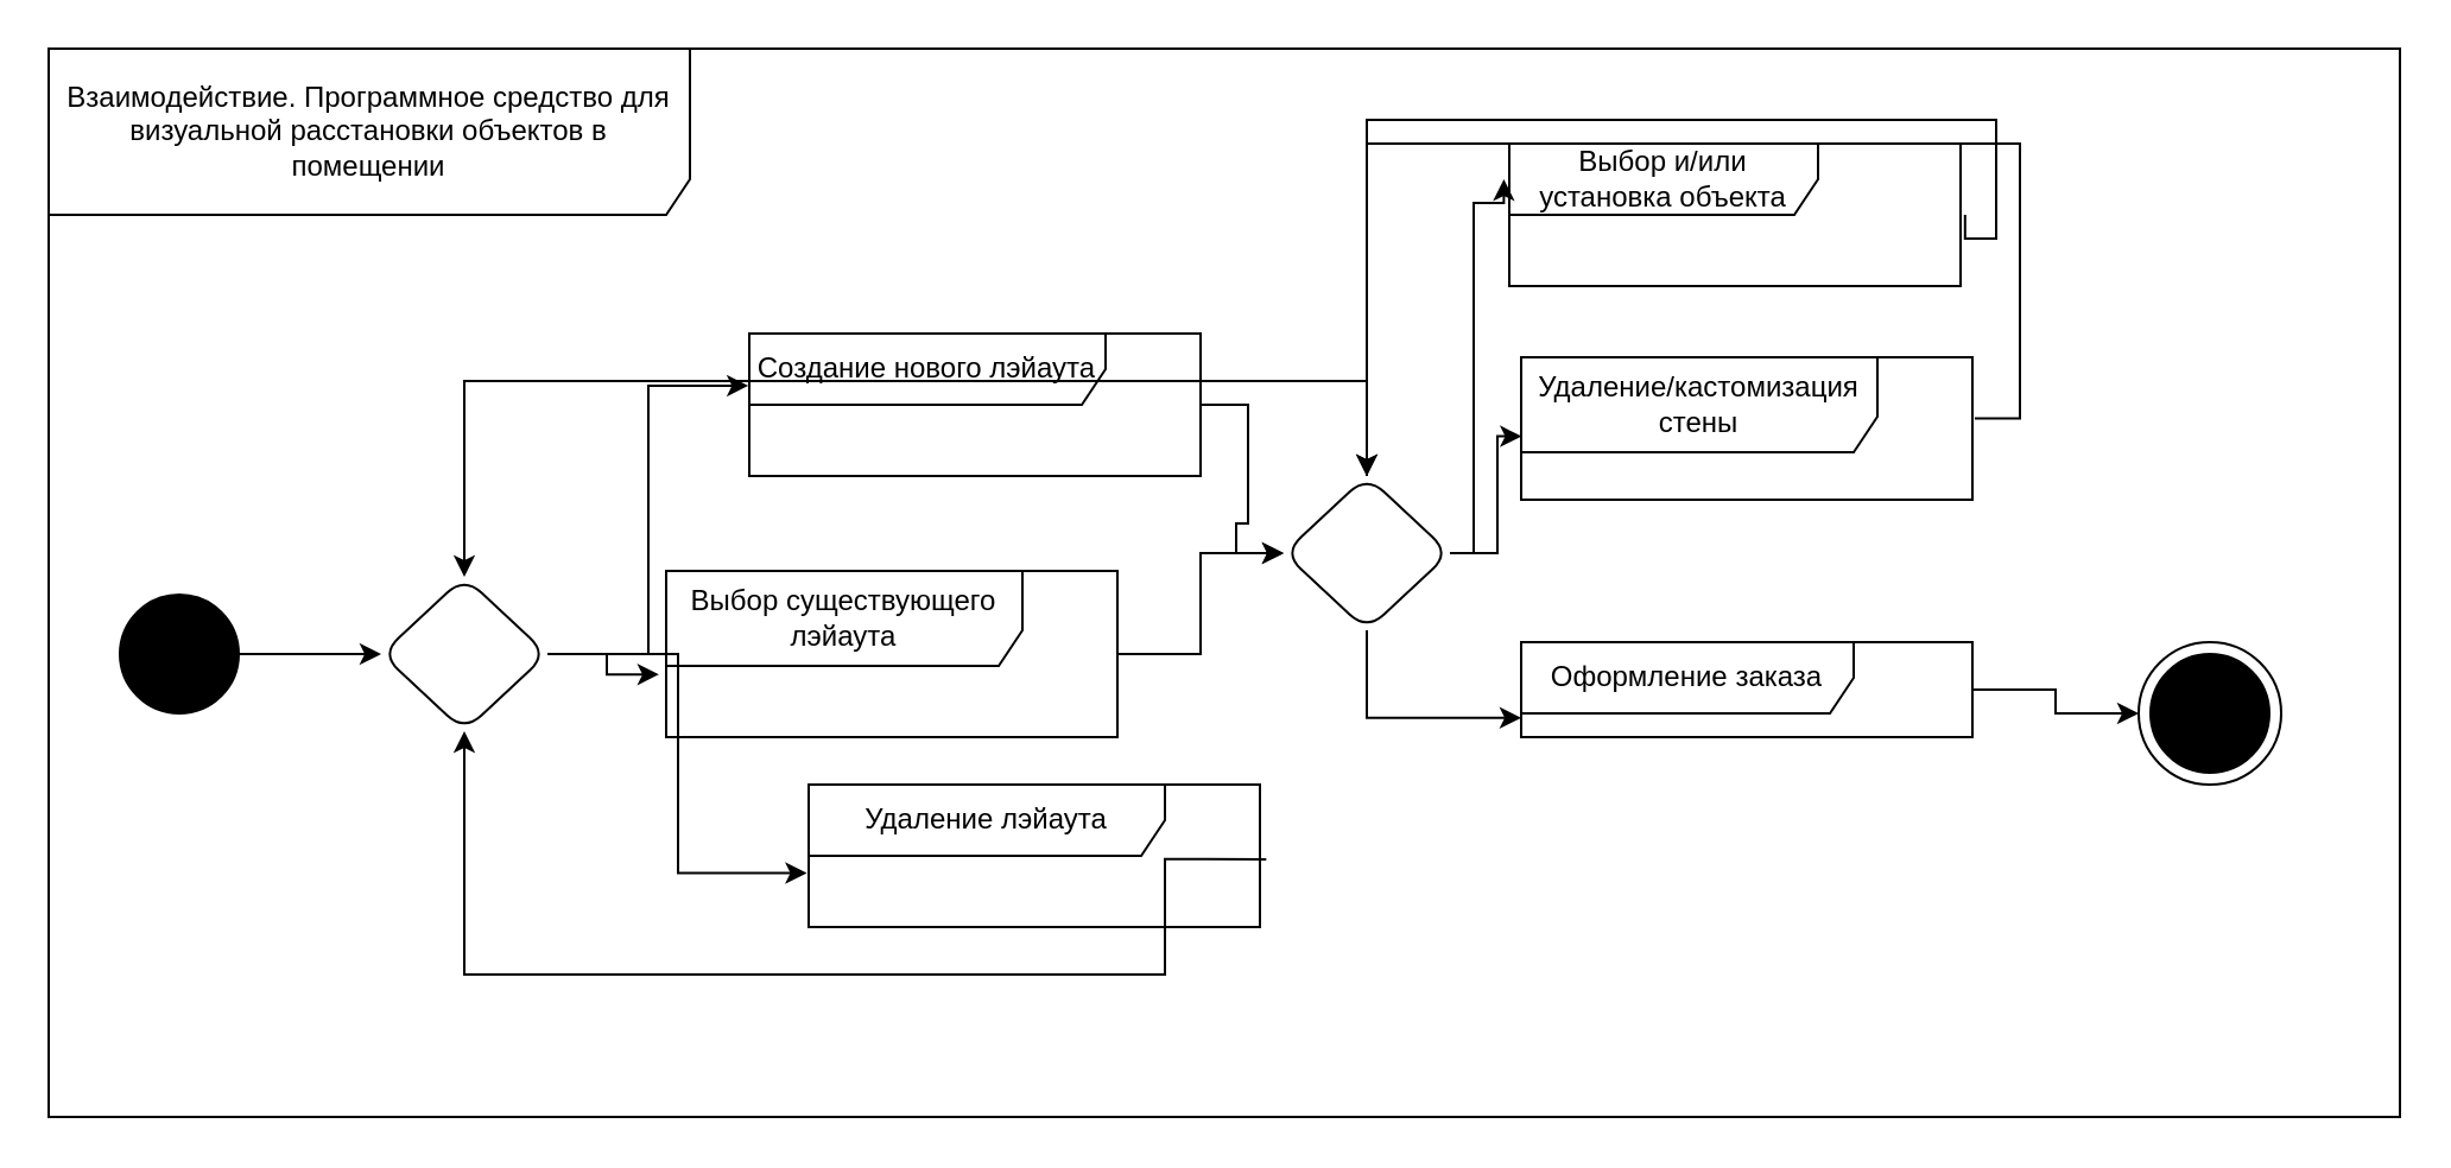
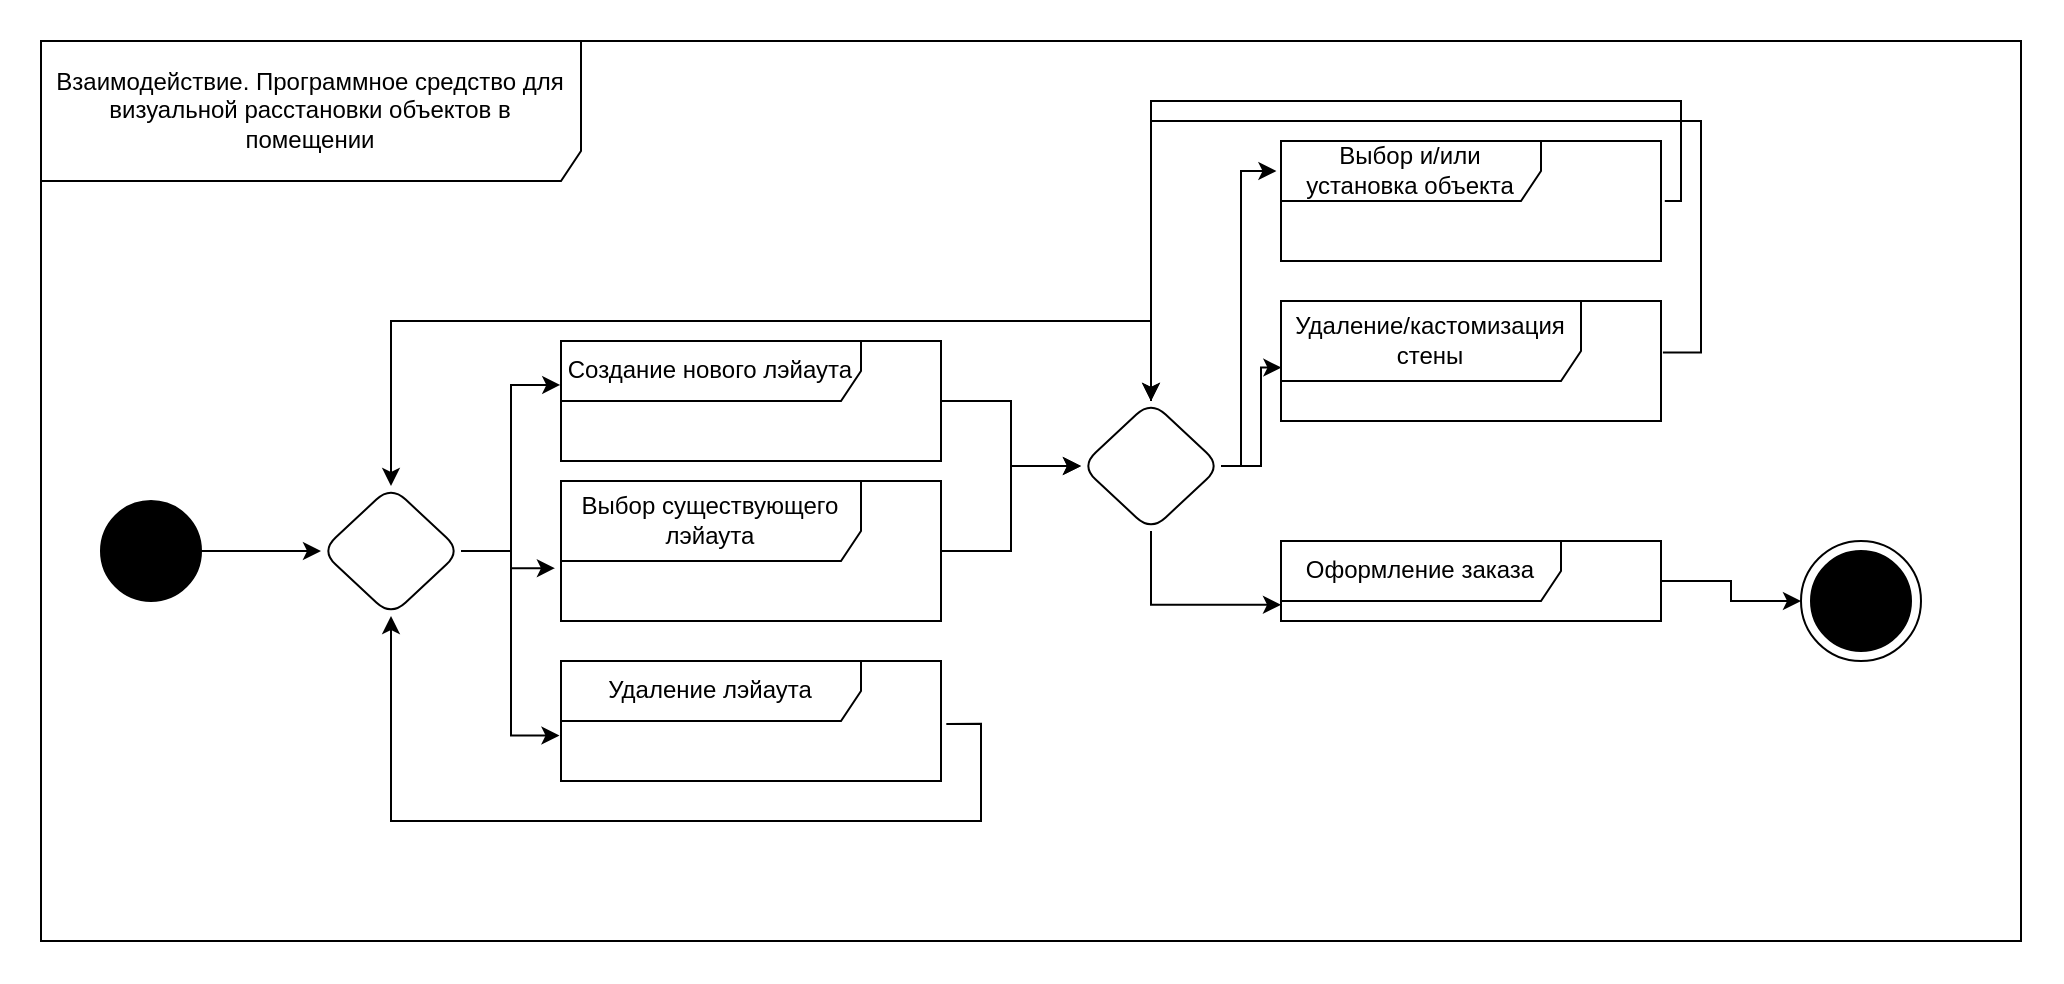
- <mxCell id="21" value="Выбор и/или установка объекта" style="shape=umlFrame;whiteSpace=wrap;html=1;pointerEvents=0;width=130;height=30;" vertex="1" parent="1"><mxGeometry x="635" y="60" width="190" height="60" as="geometry" /></mxCell>
+ <mxCell id="21" value="Выбор и/или установка объекта" style="shape=umlFrame;whiteSpace=wrap;html=1;pointerEvents=0;width=130;height=30;" vertex="1" parent="1"><mxGeometry x="640" y="70" width="190" height="60" as="geometry" /></mxCell>
- <mxCell id="7" value="Создание нового лэйаута" style="shape=umlFrame;whiteSpace=wrap;html=1;pointerEvents=0;width=150;height=30;" vertex="1" parent="1"><mxGeometry x="315" y="140" width="190" height="60" as="geometry" /></mxCell>
+ <mxCell id="7" value="Создание нового лэйаута" style="shape=umlFrame;whiteSpace=wrap;html=1;pointerEvents=0;width=150;height=30;" vertex="1" parent="1"><mxGeometry x="280" y="170" width="190" height="60" as="geometry" /></mxCell>
- <mxCell id="13" value="Удаление лэйаута" style="shape=umlFrame;whiteSpace=wrap;html=1;pointerEvents=0;width=150;height=30;" vertex="1" parent="1"><mxGeometry x="340" y="330" width="190" height="60" as="geometry" /></mxCell>
+ <mxCell id="13" value="Удаление лэйаута" style="shape=umlFrame;whiteSpace=wrap;html=1;pointerEvents=0;width=150;height=30;" vertex="1" parent="1"><mxGeometry x="280" y="330" width="190" height="60" as="geometry" /></mxCell>
